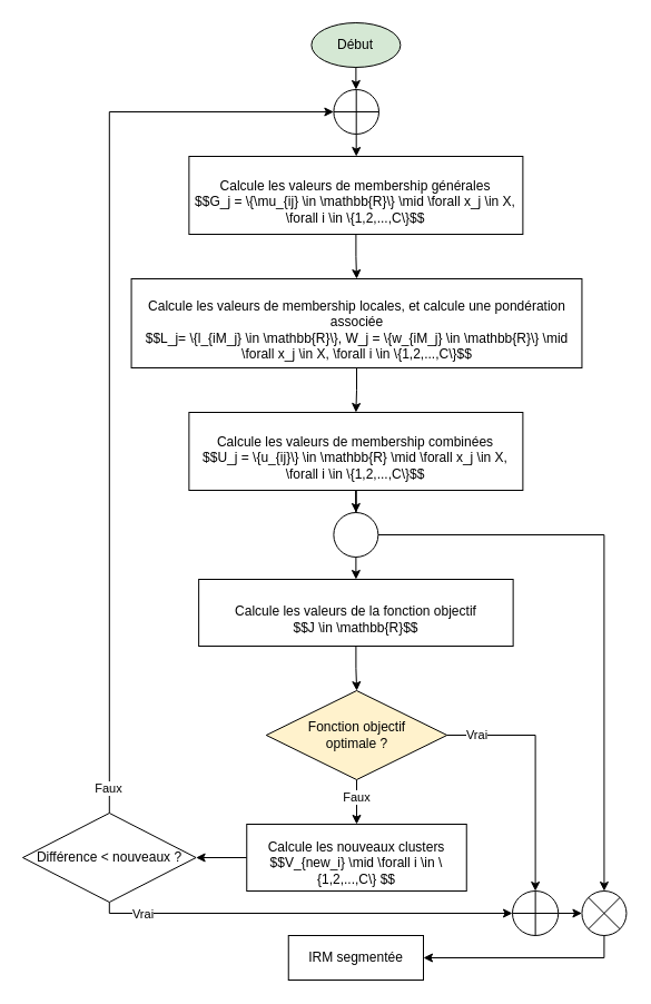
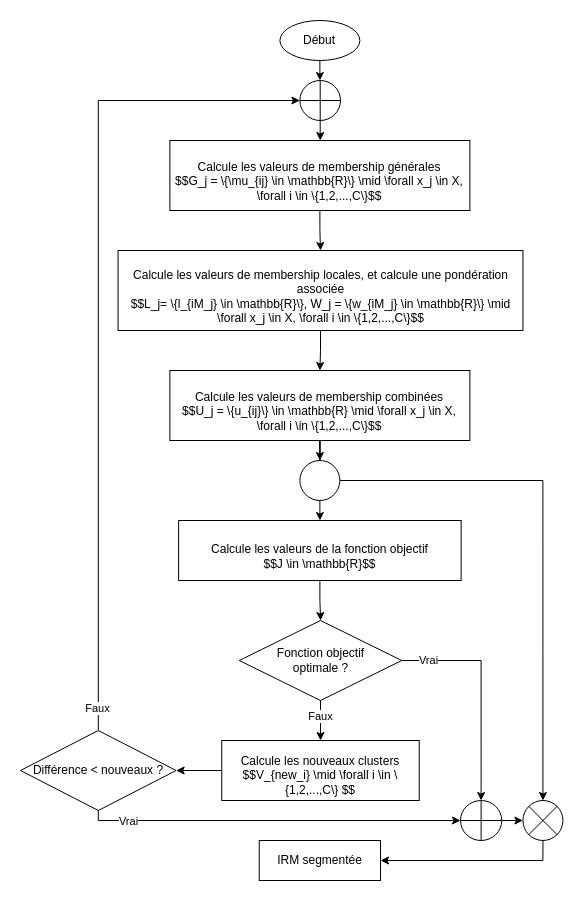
- <mxCell id="3" value="Début" style="ellipse;whiteSpace=wrap;html=1;fillColor=#d5e8d4;" parent="1" vertex="1"><mxGeometry x="279.38" y="20" width="80" height="40" as="geometry" /></mxCell>
+ <mxCell id="3" value="Début" style="ellipse;whiteSpace=wrap;html=1;" parent="1" vertex="1"><mxGeometry x="279.38" y="20" width="80" height="40" as="geometry" /></mxCell>
- <mxCell id="16" value="Fonction objectif&lt;br&gt;optimale ?" style="rhombus;whiteSpace=wrap;html=1;spacingTop=0;fillColor=#fff2cc;" parent="1" vertex="1"><mxGeometry x="238.75" y="620" width="162.5" height="80" as="geometry" /></mxCell>
+ <mxCell id="16" value="Fonction objectif&lt;br&gt;optimale ?" style="rhombus;whiteSpace=wrap;html=1;spacingTop=0;" parent="1" vertex="1"><mxGeometry x="238.75" y="620" width="162.5" height="80" as="geometry" /></mxCell>
